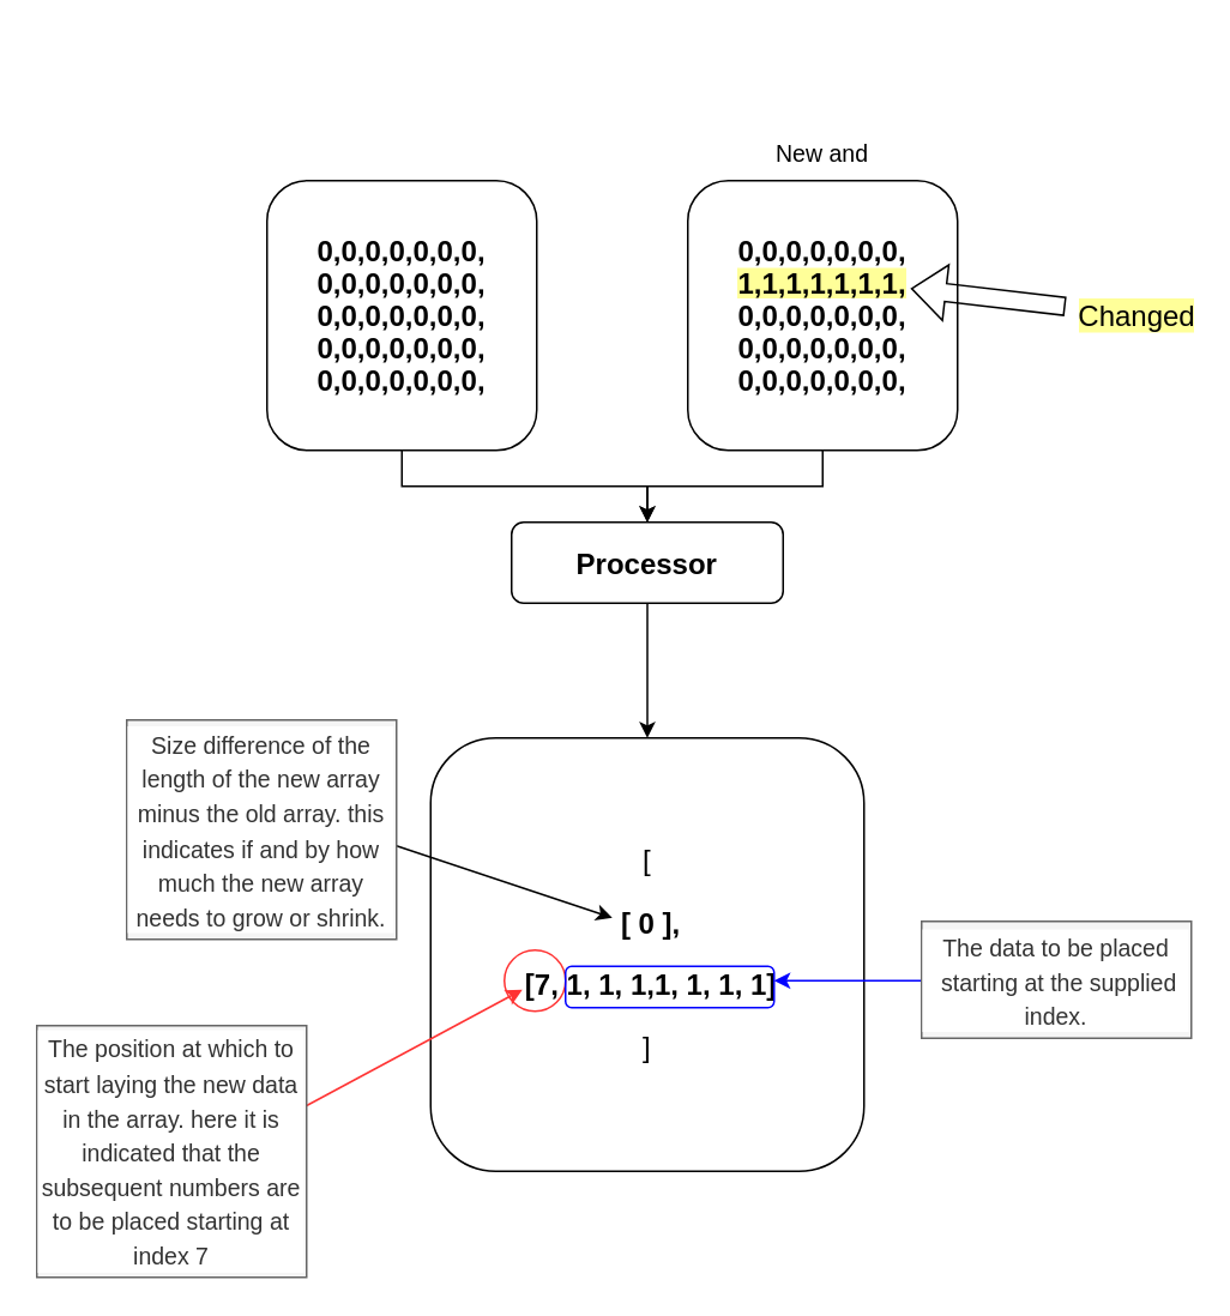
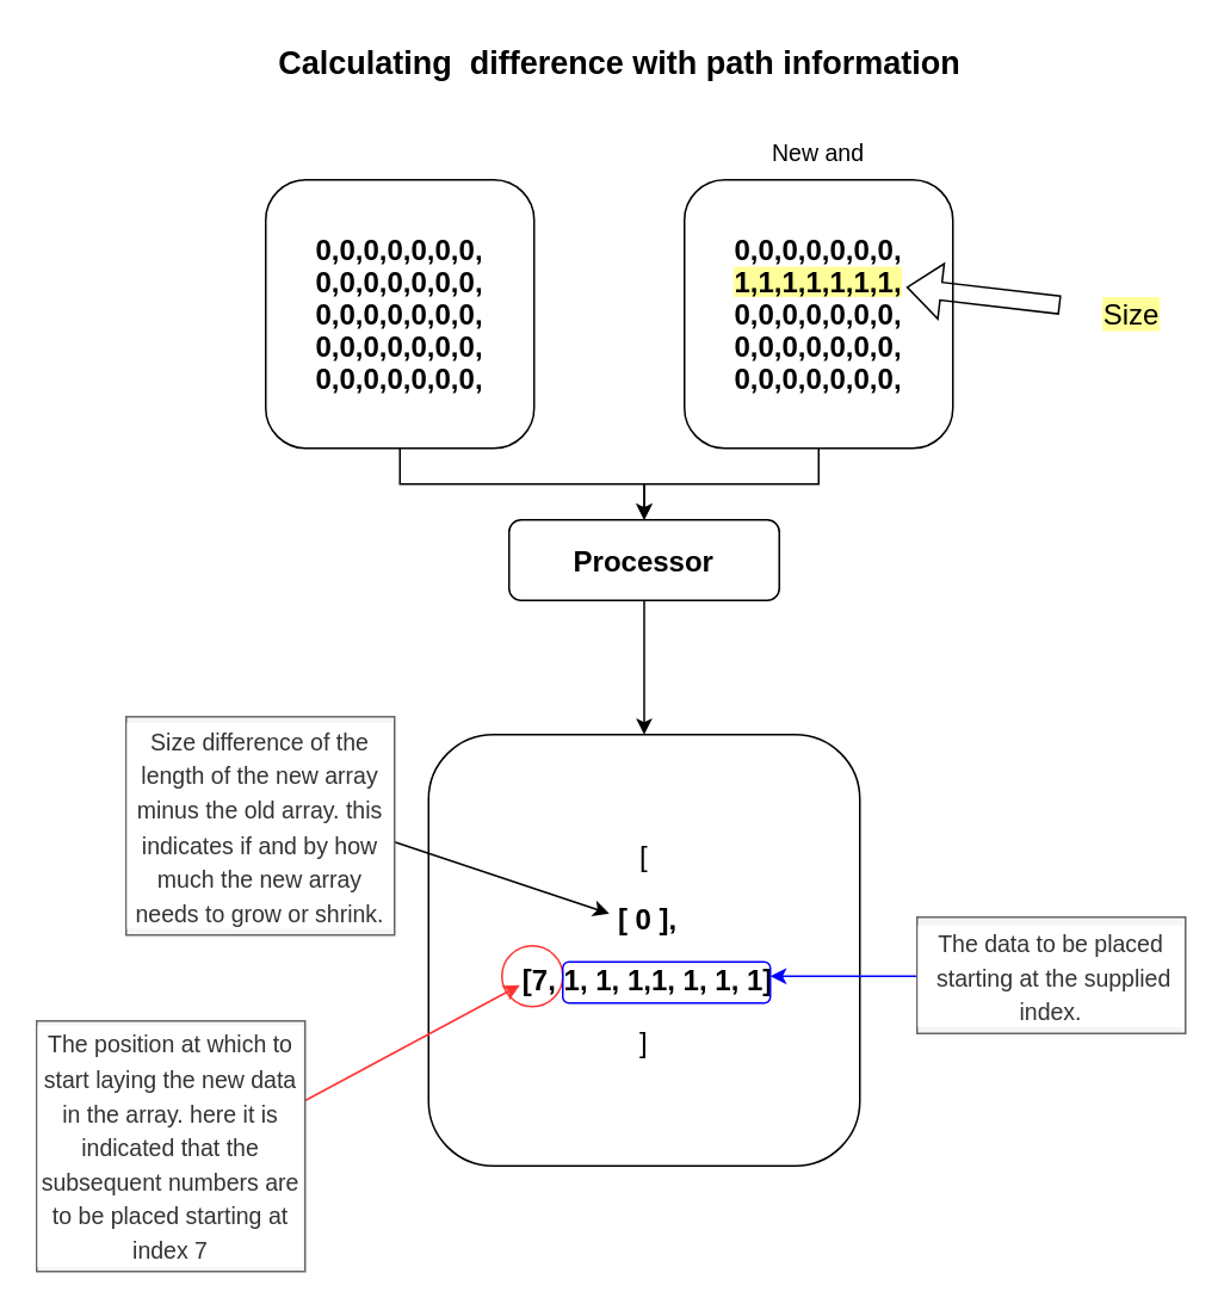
+ <mxCell id="2" value="&lt;h2&gt;Calculating &amp;nbsp;difference with path information&lt;/h2&gt;" style="text;html=1;strokeColor=none;fillColor=none;align=center;verticalAlign=middle;whiteSpace=wrap;rounded=0;" vertex="1" parent="1"><mxGeometry x="148" y="20" width="396" height="30" as="geometry" /></mxCell>
- <mxCell id="8" value="Changed" style="text;html=1;strokeColor=none;fillColor=none;align=center;verticalAlign=middle;whiteSpace=wrap;rounded=0;labelBackgroundColor=#FFFF99;fontFamily=Helvetica;fontSize=16;fontColor=#000000;" vertex="1" parent="1"><mxGeometry x="602" y="160" width="60" height="30" as="geometry" /></mxCell>
+ <mxCell id="8" value="Size" style="text;html=1;strokeColor=none;fillColor=none;align=center;verticalAlign=middle;whiteSpace=wrap;rounded=0;labelBackgroundColor=#FFFF99;fontFamily=Helvetica;fontSize=16;fontColor=#000000;" vertex="1" parent="1"><mxGeometry x="602" y="160" width="60" height="30" as="geometry" /></mxCell>
